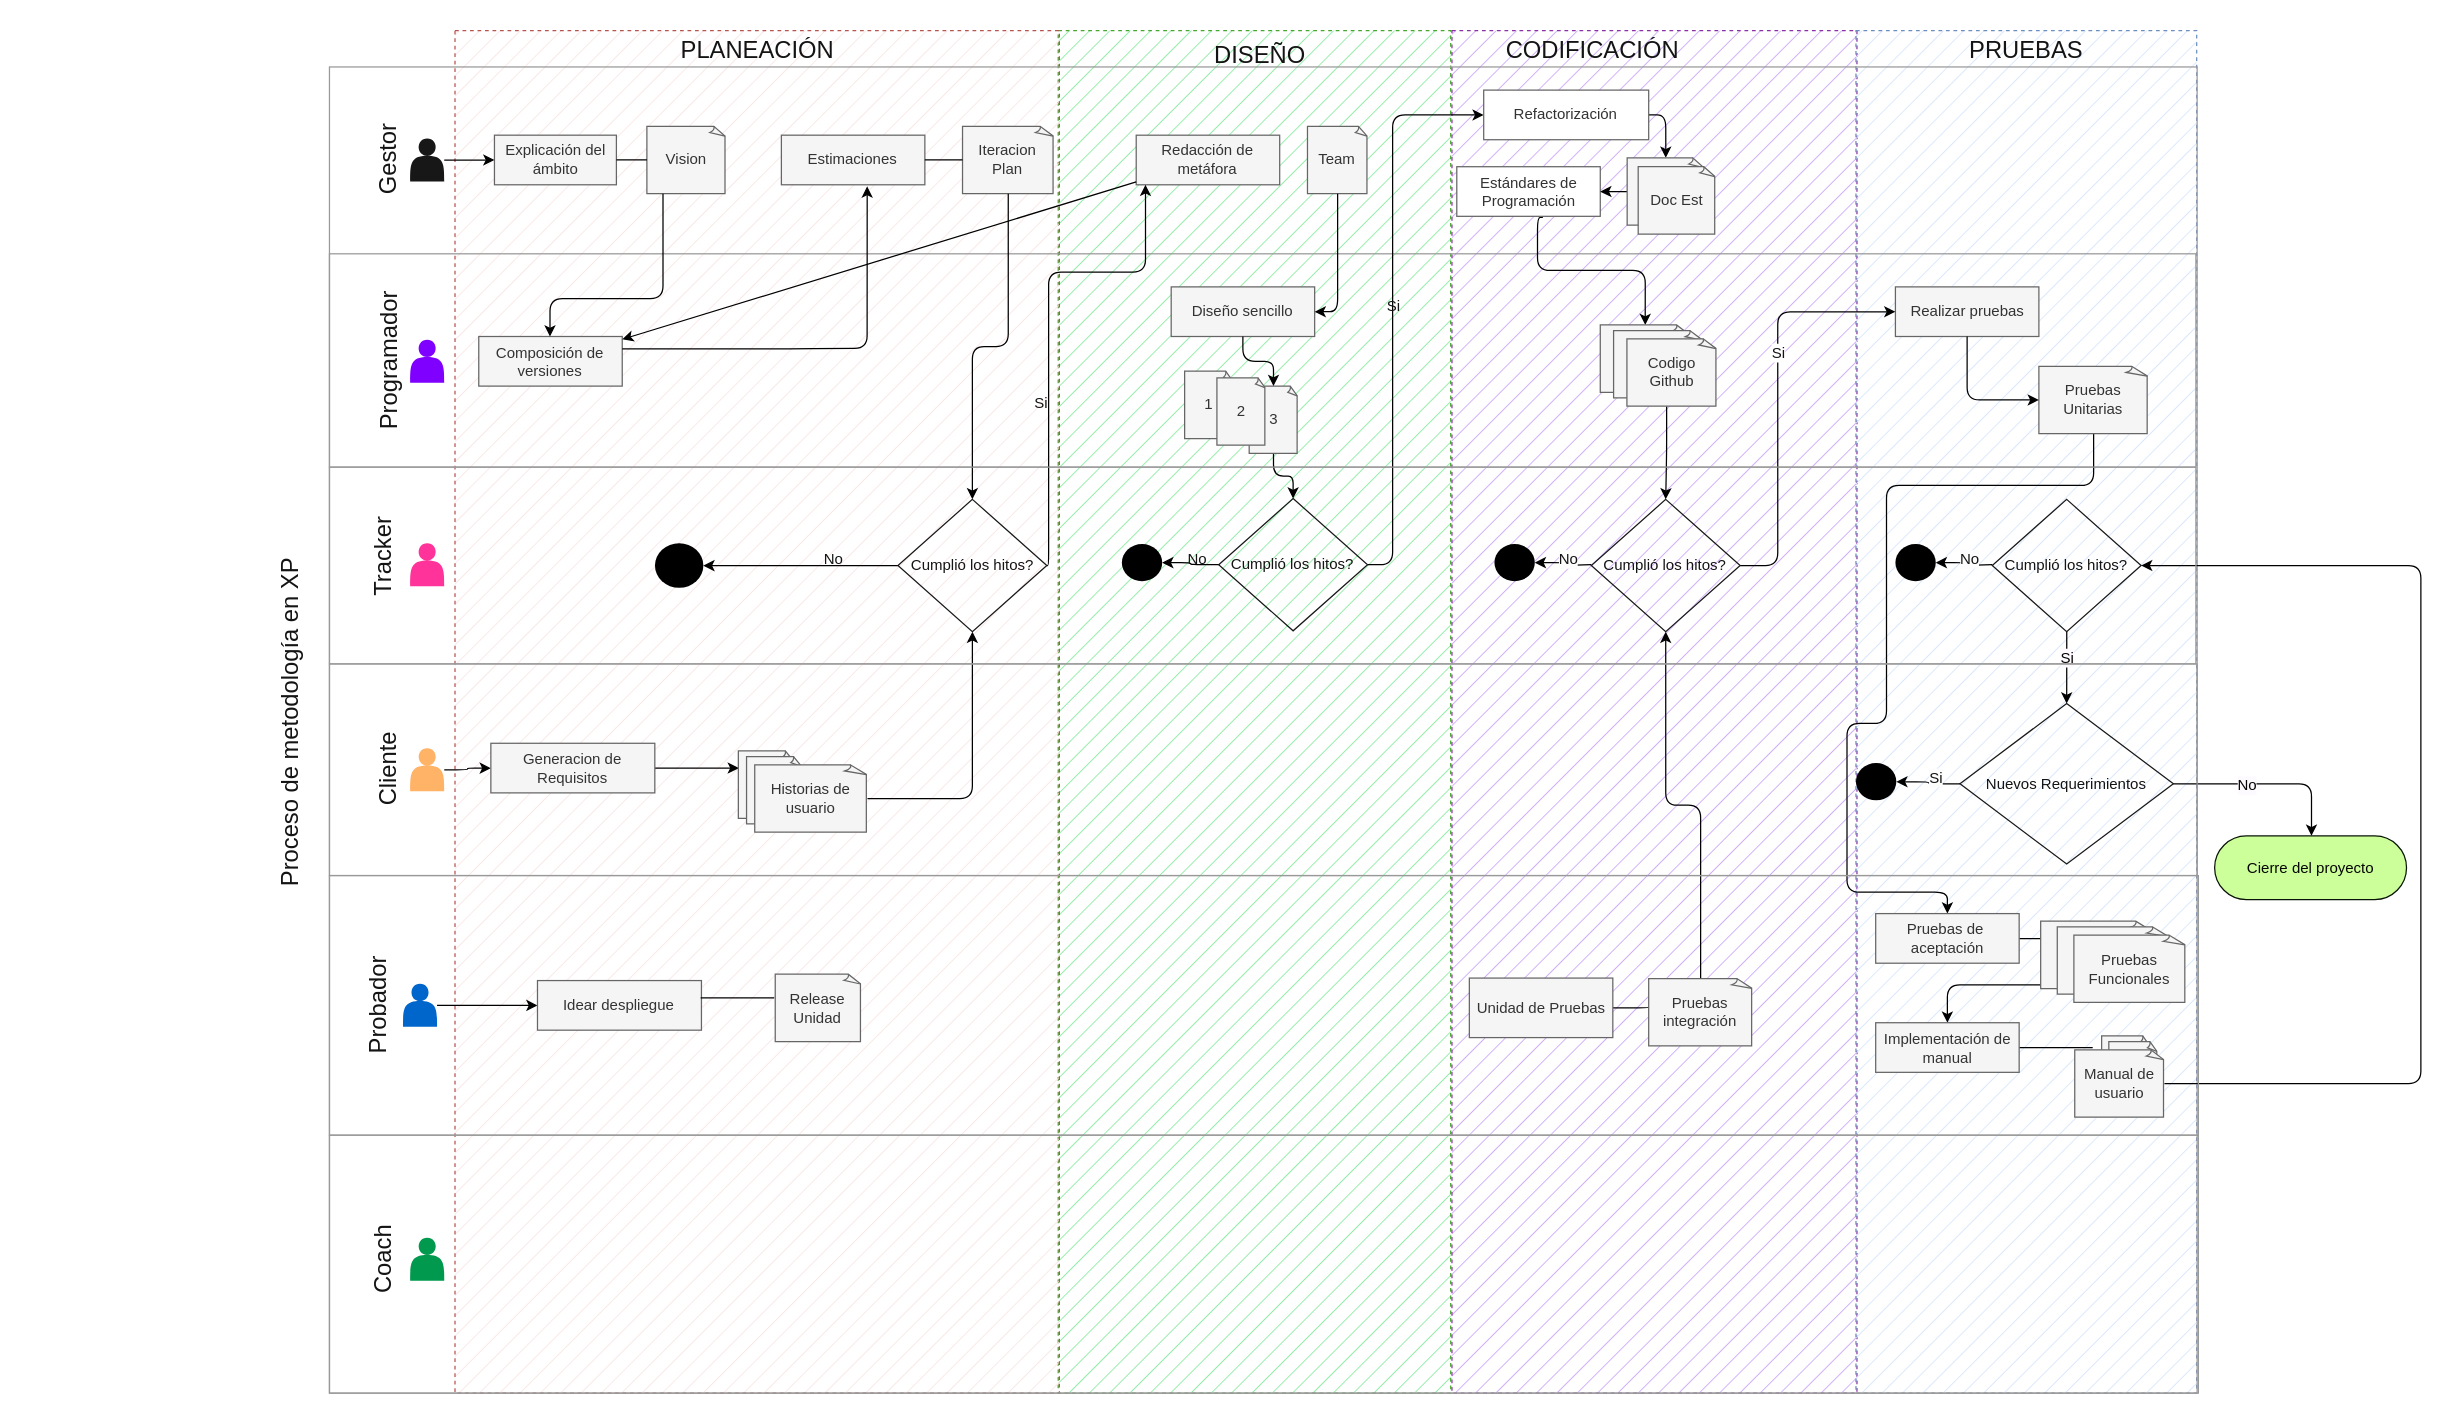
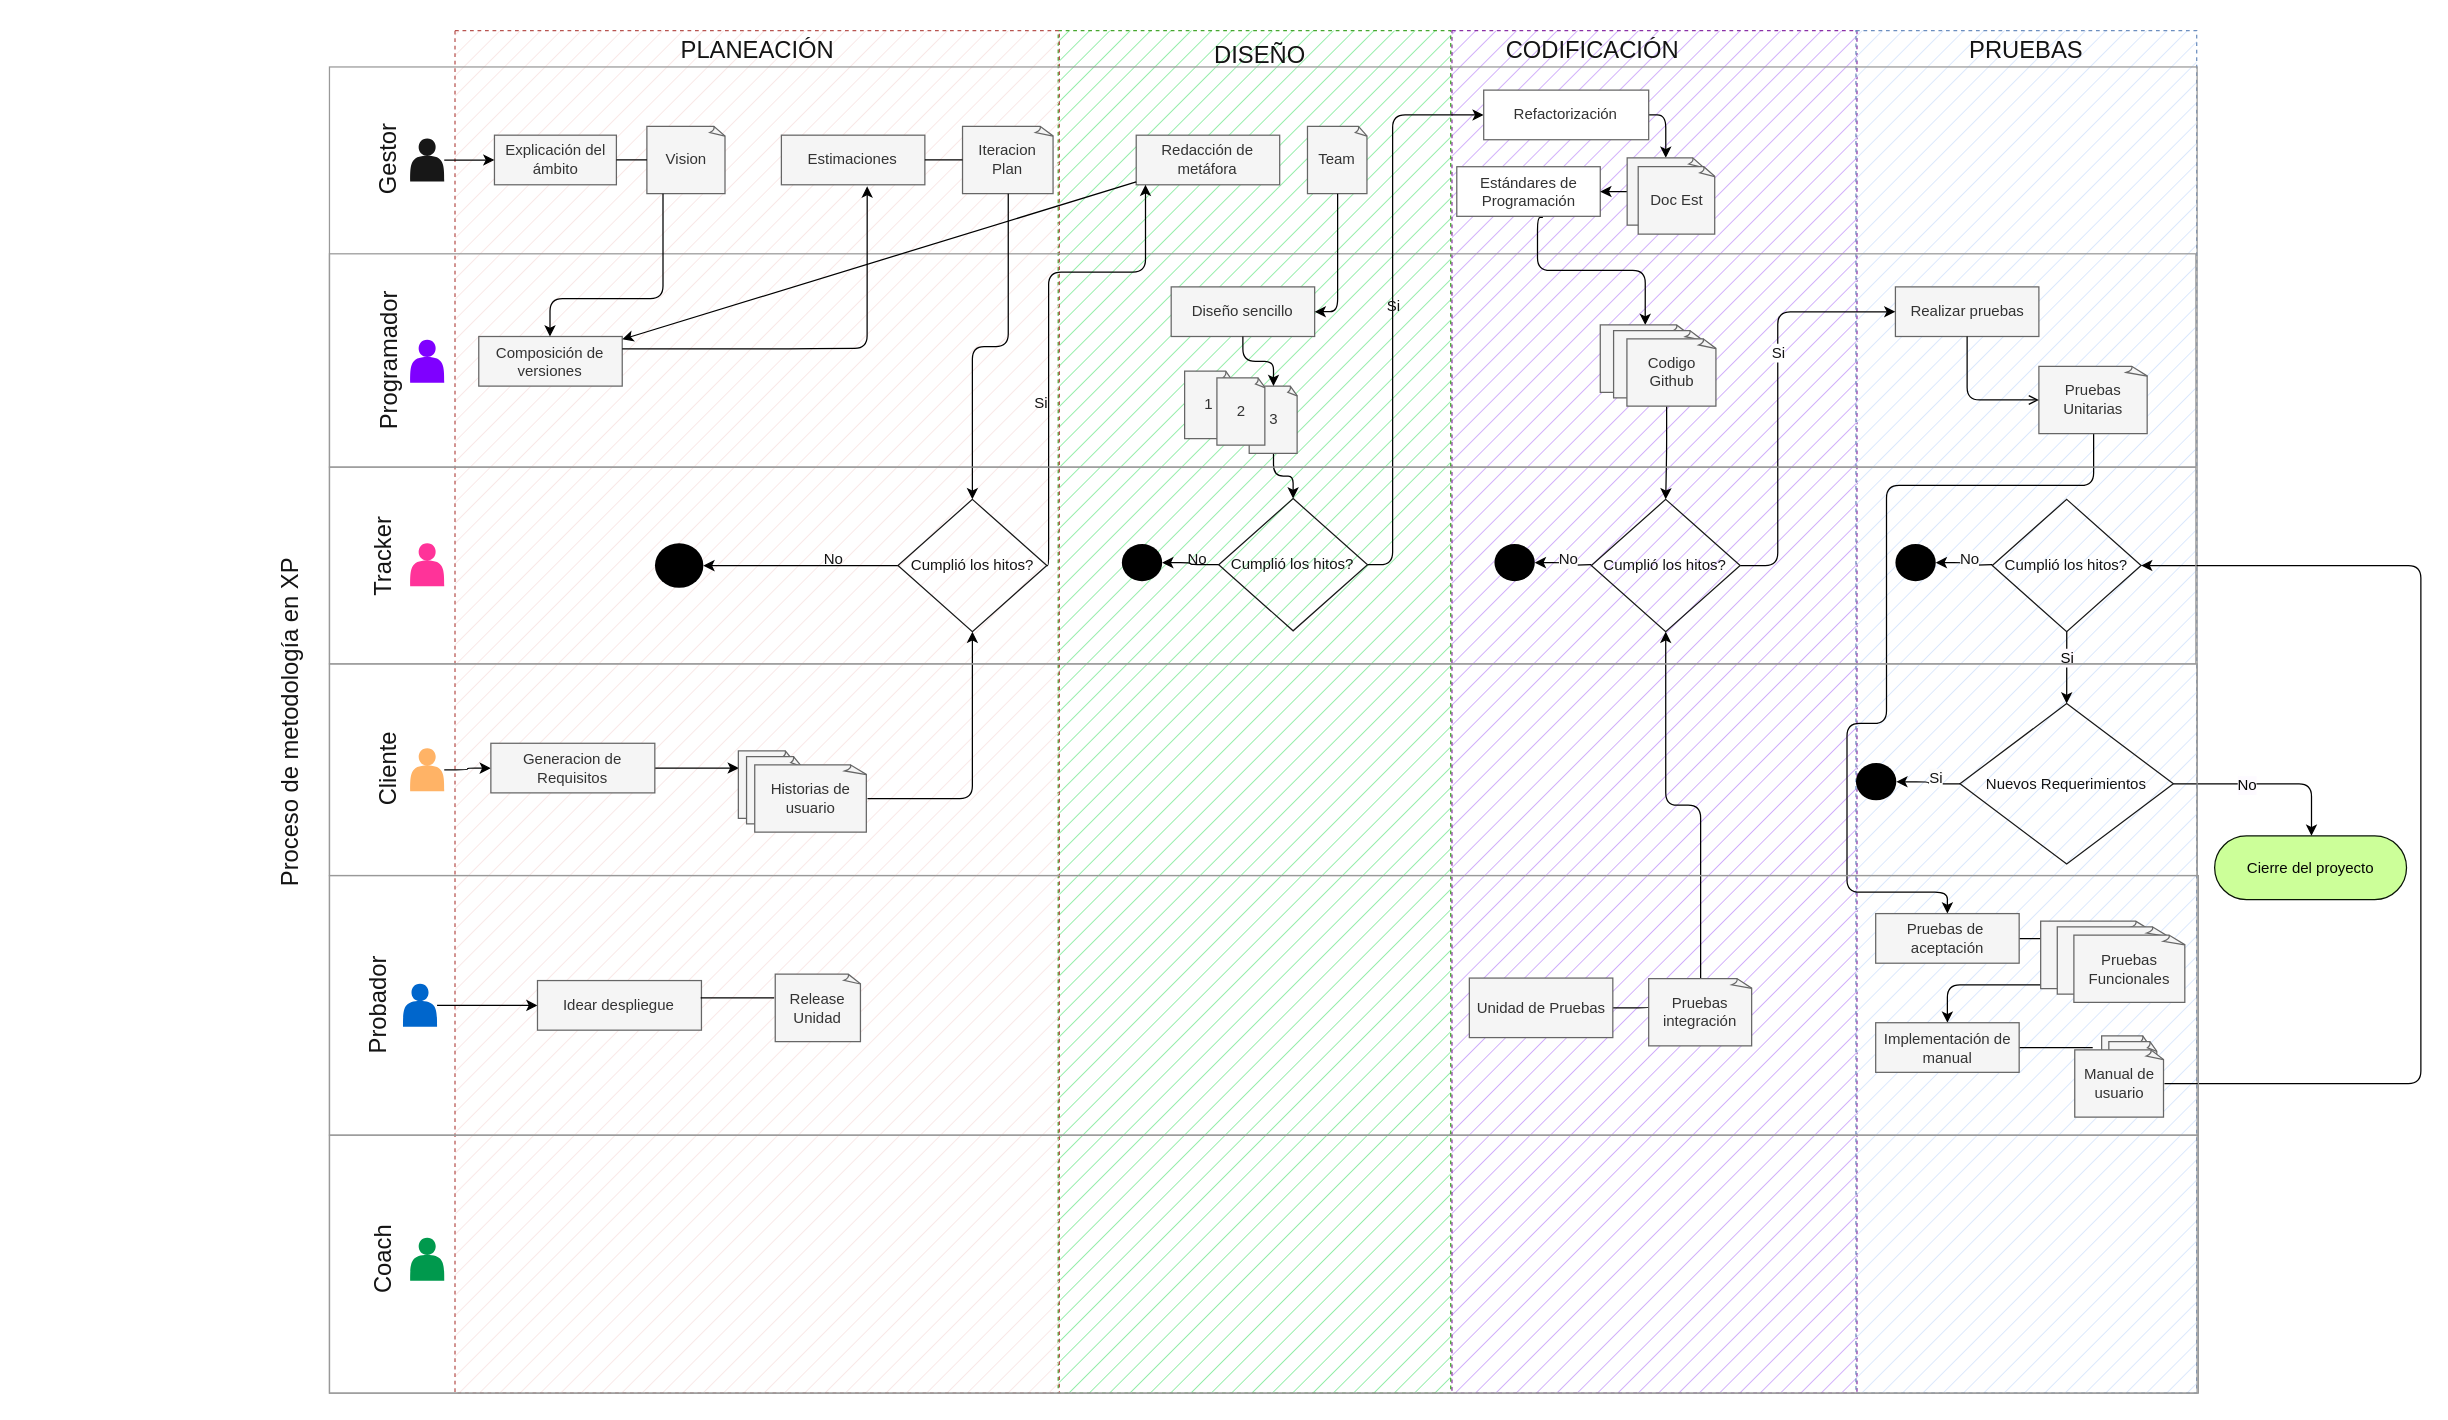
- <mxCell id="36" style="edgeStyle=orthogonalEdgeStyle;html=1;strokeColor=#000000;fontSize=19;fontColor=#141414;entryX=0;entryY=0.5;entryDx=0;entryDy=0;entryPerimeter=0;" edge="1" parent="1" source="33" target="35"><mxGeometry relative="1" as="geometry"><Array as="points"><mxPoint x="1573.02" y="318.965" /></Array></mxGeometry></mxCell>
+ <mxCell id="36" style="edgeStyle=orthogonalEdgeStyle;html=1;strokeColor=#000000;fontSize=19;fontColor=#141414;entryX=0;entryY=0.5;entryDx=0;entryDy=0;entryPerimeter=0;endArrow=open;" edge="1" parent="1" source="33" target="35"><mxGeometry relative="1" as="geometry"><Array as="points"><mxPoint x="1573.02" y="318.965" /></Array></mxGeometry></mxCell>
